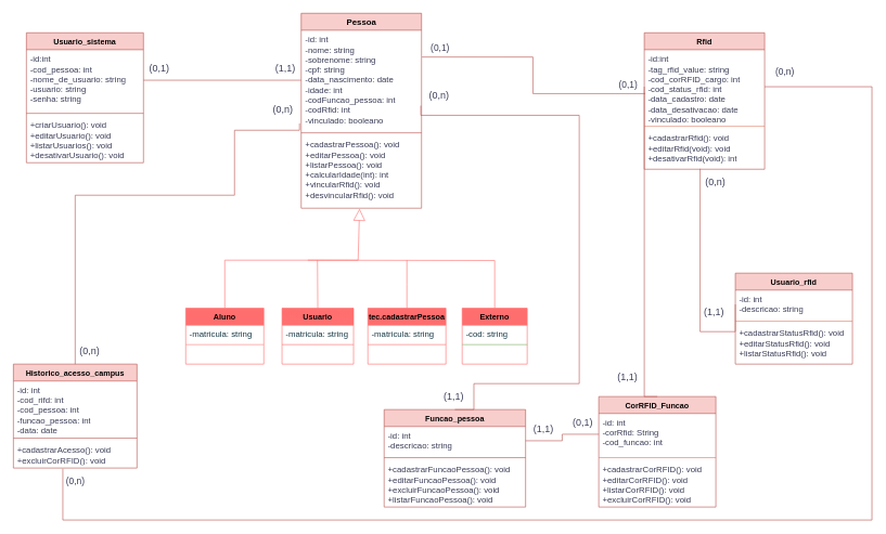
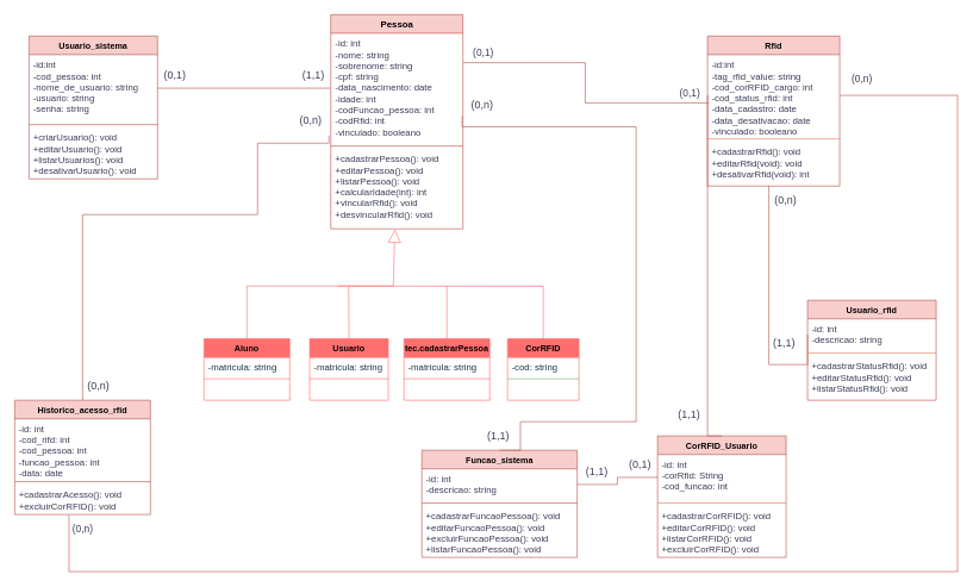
- <mxCell id="67" value="Externo" style="swimlane;fontStyle=1;align=center;verticalAlign=top;childLayout=stackLayout;horizontal=1;startSize=26;horizontalStack=0;resizeParent=1;resizeParentMax=0;resizeLast=0;collapsible=1;marginBottom=0;whiteSpace=wrap;html=1;labelBackgroundColor=none;fillColor=#FF6E6E;strokeColor=#FF6E6E;gradientColor=none;" vertex="1" parent="1"><mxGeometry x="710" y="474" width="100" height="86" as="geometry" /></mxCell>
+ <mxCell id="67" value="CorRFID" style="swimlane;fontStyle=1;align=center;verticalAlign=top;childLayout=stackLayout;horizontal=1;startSize=26;horizontalStack=0;resizeParent=1;resizeParentMax=0;resizeLast=0;collapsible=1;marginBottom=0;whiteSpace=wrap;html=1;labelBackgroundColor=none;fillColor=#FF6E6E;strokeColor=#FF6E6E;gradientColor=none;" vertex="1" parent="1"><mxGeometry x="710" y="474" width="100" height="86" as="geometry" /></mxCell>
- <mxCell id="18" value="Historico_acesso_campus" style="swimlane;fontStyle=1;align=center;verticalAlign=top;childLayout=stackLayout;horizontal=1;startSize=26;horizontalStack=0;resizeParent=1;resizeParentMax=0;resizeLast=0;collapsible=1;marginBottom=0;whiteSpace=wrap;html=1;strokeColor=#b85450;fillColor=#f8cecc;labelBackgroundColor=none;" vertex="1" parent="1"><mxGeometry x="20" y="560" width="190" height="160" as="geometry" /></mxCell>
+ <mxCell id="18" value="Historico_acesso_rfid" style="swimlane;fontStyle=1;align=center;verticalAlign=top;childLayout=stackLayout;horizontal=1;startSize=26;horizontalStack=0;resizeParent=1;resizeParentMax=0;resizeLast=0;collapsible=1;marginBottom=0;whiteSpace=wrap;html=1;strokeColor=#b85450;fillColor=#f8cecc;labelBackgroundColor=none;" vertex="1" parent="1"><mxGeometry x="20" y="560" width="190" height="160" as="geometry" /></mxCell>
- <mxCell id="43" value="CorRFID_Funcao" style="swimlane;fontStyle=1;align=center;verticalAlign=top;childLayout=stackLayout;horizontal=1;startSize=26;horizontalStack=0;resizeParent=1;resizeParentMax=0;resizeLast=0;collapsible=1;marginBottom=0;whiteSpace=wrap;html=1;strokeColor=#b85450;fillColor=#f8cecc;labelBackgroundColor=none;" vertex="1" parent="1"><mxGeometry x="920" y="610" width="180" height="170" as="geometry" /></mxCell>
+ <mxCell id="43" value="CorRFID_Usuario" style="swimlane;fontStyle=1;align=center;verticalAlign=top;childLayout=stackLayout;horizontal=1;startSize=26;horizontalStack=0;resizeParent=1;resizeParentMax=0;resizeLast=0;collapsible=1;marginBottom=0;whiteSpace=wrap;html=1;strokeColor=#b85450;fillColor=#f8cecc;labelBackgroundColor=none;" vertex="1" parent="1"><mxGeometry x="920" y="610" width="180" height="170" as="geometry" /></mxCell>
- <mxCell id="10" value="Funcao_pessoa" style="swimlane;fontStyle=1;align=center;verticalAlign=top;childLayout=stackLayout;horizontal=1;startSize=26;horizontalStack=0;resizeParent=1;resizeParentMax=0;resizeLast=0;collapsible=1;marginBottom=0;whiteSpace=wrap;html=1;strokeColor=#b85450;fillColor=#f8cecc;labelBackgroundColor=none;" vertex="1" parent="1"><mxGeometry x="590" y="630" width="217.5" height="150" as="geometry" /></mxCell>
+ <mxCell id="10" value="Funcao_sistema" style="swimlane;fontStyle=1;align=center;verticalAlign=top;childLayout=stackLayout;horizontal=1;startSize=26;horizontalStack=0;resizeParent=1;resizeParentMax=0;resizeLast=0;collapsible=1;marginBottom=0;whiteSpace=wrap;html=1;strokeColor=#b85450;fillColor=#f8cecc;labelBackgroundColor=none;" vertex="1" parent="1"><mxGeometry x="590" y="630" width="217.5" height="150" as="geometry" /></mxCell>
